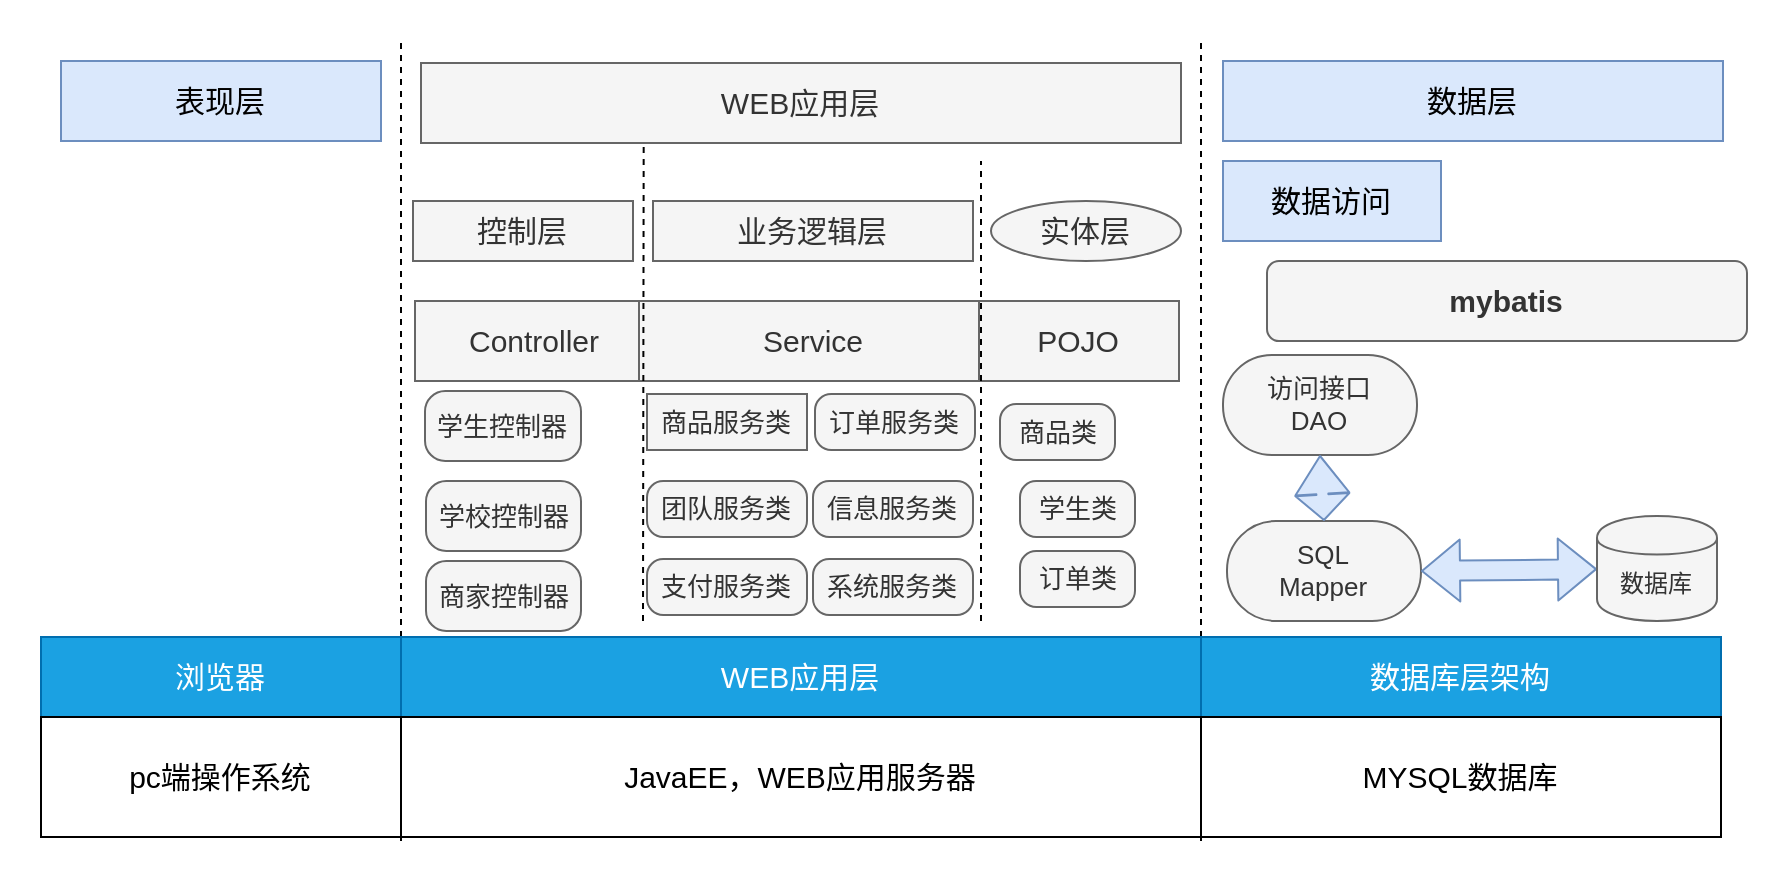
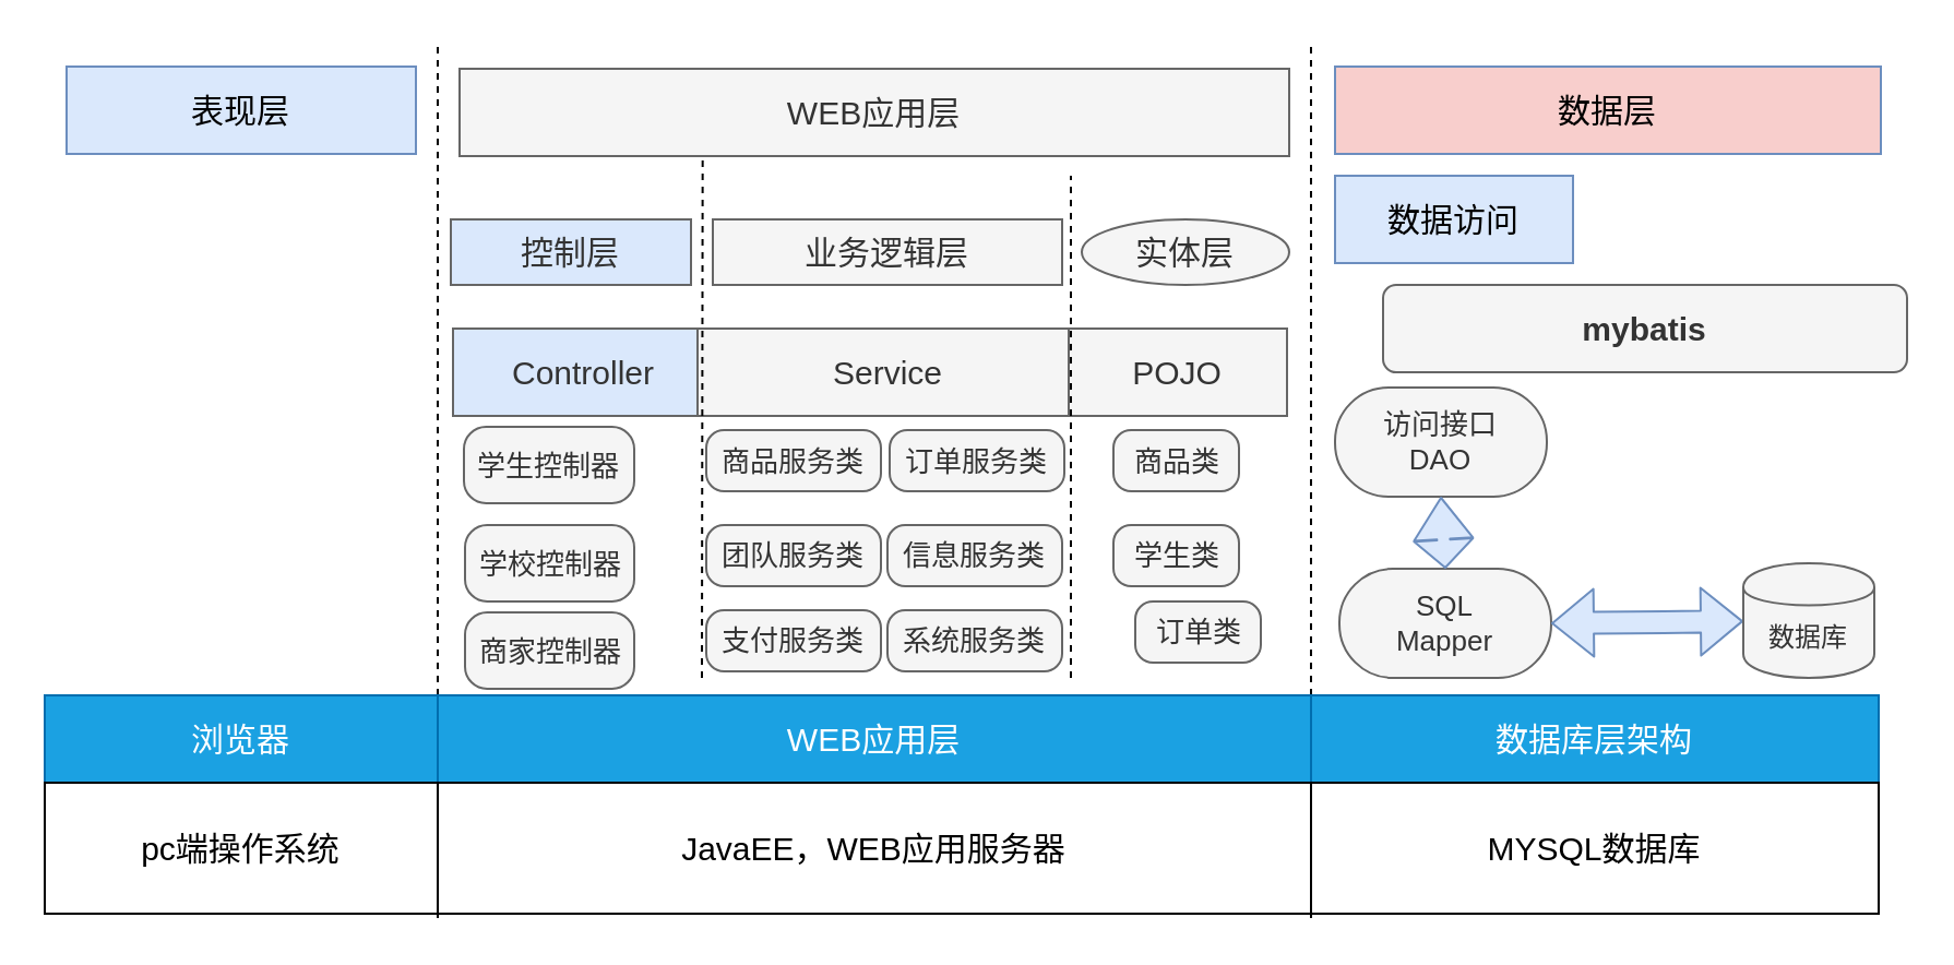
- <mxCell id="16" value="数据层" style="rounded=0;whiteSpace=wrap;html=1;fillColor=#dae8fc;strokeColor=#6c8ebf;fontSize=15;" vertex="1" parent="1"><mxGeometry x="611" y="30" width="250" height="40" as="geometry" /></mxCell>
+ <mxCell id="16" value="数据层" style="rounded=0;whiteSpace=wrap;html=1;fillColor=#f8cecc;strokeColor=#6c8ebf;fontSize=15;" vertex="1" parent="1"><mxGeometry x="611" y="30" width="250" height="40" as="geometry" /></mxCell>
- <mxCell id="8" value="控制层" style="rounded=0;whiteSpace=wrap;html=1;fillColor=#f5f5f5;strokeColor=#666666;fontColor=#333333;fontSize=15;" vertex="1" parent="1"><mxGeometry x="206" y="100" width="110" height="30" as="geometry" /></mxCell>
+ <mxCell id="8" value="控制层" style="rounded=0;whiteSpace=wrap;html=1;fillColor=#dae8fc;strokeColor=#666666;fontColor=#333333;fontSize=15;" vertex="1" parent="1"><mxGeometry x="206" y="100" width="110" height="30" as="geometry" /></mxCell>
- <mxCell id="11" value="Controller" style="rounded=0;whiteSpace=wrap;html=1;fillColor=#f5f5f5;strokeColor=#666666;fontColor=#333333;fontSize=15;" vertex="1" parent="1"><mxGeometry x="207" y="150" width="120" height="40" as="geometry" /></mxCell>
+ <mxCell id="11" value="Controller" style="rounded=0;whiteSpace=wrap;html=1;fillColor=#dae8fc;strokeColor=#666666;fontColor=#333333;fontSize=15;" vertex="1" parent="1"><mxGeometry x="207" y="150" width="120" height="40" as="geometry" /></mxCell>
- <mxCell id="31" value="商品服务类" style="whiteSpace=wrap;html=1;fillColor=#f5f5f5;strokeColor=#666666;arcSize=29;fontSize=13;fontColor=#333333;rounded=0;" vertex="1" parent="1"><mxGeometry x="323" y="196.5" width="80" height="28" as="geometry" /></mxCell>
+ <mxCell id="31" value="商品服务类" style="rounded=1;whiteSpace=wrap;html=1;fillColor=#f5f5f5;strokeColor=#666666;arcSize=29;fontSize=13;fontColor=#333333;" vertex="1" parent="1"><mxGeometry x="323" y="196.5" width="80" height="28" as="geometry" /></mxCell>
- <mxCell id="36" value="商品类" style="rounded=1;whiteSpace=wrap;html=1;fillColor=#f5f5f5;strokeColor=#666666;arcSize=29;fontSize=13;fontColor=#333333;" vertex="1" parent="1"><mxGeometry x="499.5" y="201.5" width="57.5" height="28" as="geometry" /></mxCell>
+ <mxCell id="36" value="商品类" style="rounded=1;whiteSpace=wrap;html=1;fillColor=#f5f5f5;strokeColor=#666666;arcSize=29;fontSize=13;fontColor=#333333;" vertex="1" parent="1"><mxGeometry x="509.5" y="196.5" width="57.5" height="28" as="geometry" /></mxCell>
- <mxCell id="38" value="订单类" style="rounded=1;whiteSpace=wrap;html=1;fillColor=#f5f5f5;strokeColor=#666666;arcSize=29;fontSize=13;fontColor=#333333;" vertex="1" parent="1"><mxGeometry x="509.5" y="275" width="57.5" height="28" as="geometry" /></mxCell>
+ <mxCell id="38" value="订单类" style="rounded=1;whiteSpace=wrap;html=1;fillColor=#f5f5f5;strokeColor=#666666;arcSize=29;fontSize=13;fontColor=#333333;" vertex="1" parent="1"><mxGeometry x="519.5" y="275" width="57.5" height="28" as="geometry" /></mxCell>
